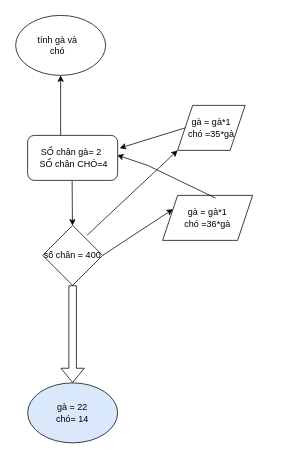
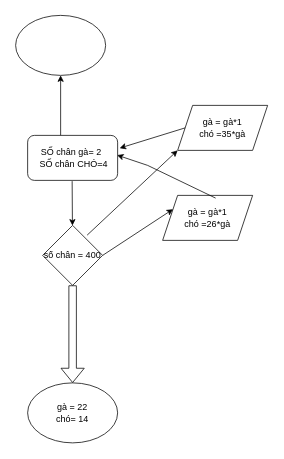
- <mxCell id="4" value="tính gà và chó" style="text;html=1;align=center;verticalAlign=middle;whiteSpace=wrap;rounded=0;" vertex="1" parent="1"><mxGeometry x="46" y="45" width="60" height="30" as="geometry" /></mxCell>
- <mxCell id="12" value="gà = gà*1&lt;div&gt;chó =35*gà&lt;/div&gt;" style="shape=parallelogram;perimeter=parallelogramPerimeter;whiteSpace=wrap;html=1;fixedSize=1;" vertex="1" parent="1"><mxGeometry x="236" y="140" width="90" height="60" as="geometry" /></mxCell>
+ <mxCell id="12" value="gà = gà*1&lt;div&gt;chó =35*gà&lt;/div&gt;" style="shape=parallelogram;perimeter=parallelogramPerimeter;whiteSpace=wrap;html=1;fixedSize=1;" vertex="1" parent="1"><mxGeometry x="236" y="140" width="120" height="60" as="geometry" /></mxCell>
- <mxCell id="8" value="gà = gà*1&lt;div&gt;chó =36*gà&lt;/div&gt;" style="shape=parallelogram;perimeter=parallelogramPerimeter;whiteSpace=wrap;html=1;fixedSize=1;" vertex="1" parent="1"><mxGeometry x="216" y="260" width="120" height="60" as="geometry" /></mxCell>
+ <mxCell id="8" value="gà = gà*1&lt;div&gt;chó =26*gà&lt;/div&gt;" style="shape=parallelogram;perimeter=parallelogramPerimeter;whiteSpace=wrap;html=1;fixedSize=1;" vertex="1" parent="1"><mxGeometry x="216" y="260" width="120" height="60" as="geometry" /></mxCell>
- <mxCell id="16" value="gà = 22&lt;div&gt;chó= 14&lt;/div&gt;" style="ellipse;whiteSpace=wrap;html=1;fillColor=#dae8fc;" vertex="1" parent="1"><mxGeometry x="36" y="510" width="120" height="80" as="geometry" /></mxCell>
+ <mxCell id="16" value="gà = 22&lt;div&gt;chó= 14&lt;/div&gt;" style="ellipse;whiteSpace=wrap;html=1;" vertex="1" parent="1"><mxGeometry x="36" y="510" width="120" height="80" as="geometry" /></mxCell>
